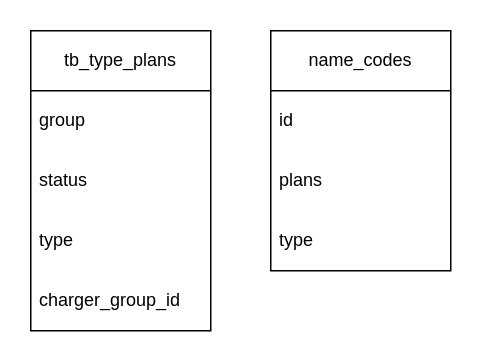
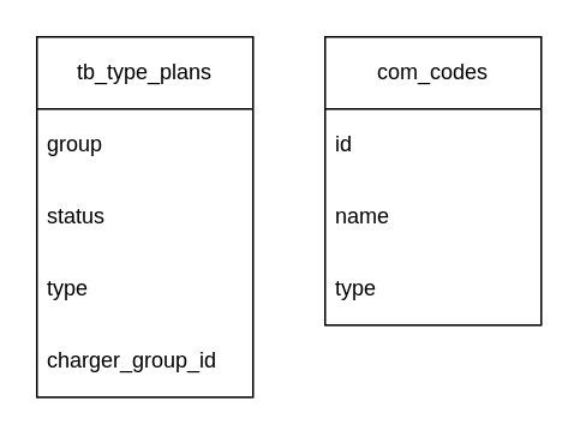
- <mxCell id="7" value="name_codes" style="swimlane;fontStyle=0;childLayout=stackLayout;horizontal=1;startSize=40;horizontalStack=0;resizeParent=1;resizeParentMax=0;resizeLast=0;collapsible=1;marginBottom=0;whiteSpace=wrap;html=1;" vertex="1" parent="1"><mxGeometry x="180" y="20" width="120" height="160" as="geometry"><mxRectangle x="200" y="440" width="140" height="40" as="alternateBounds" /></mxGeometry></mxCell>
+ <mxCell id="7" value="com_codes" style="swimlane;fontStyle=0;childLayout=stackLayout;horizontal=1;startSize=40;horizontalStack=0;resizeParent=1;resizeParentMax=0;resizeLast=0;collapsible=1;marginBottom=0;whiteSpace=wrap;html=1;" vertex="1" parent="1"><mxGeometry x="180" y="20" width="120" height="160" as="geometry"><mxRectangle x="200" y="440" width="140" height="40" as="alternateBounds" /></mxGeometry></mxCell>
- <mxCell id="9" value="plans" style="text;strokeColor=none;fillColor=none;align=left;verticalAlign=middle;spacingLeft=4;spacingRight=4;overflow=hidden;points=[[0,0.5],[1,0.5]];portConstraint=eastwest;rotatable=0;whiteSpace=wrap;html=1;" vertex="1" parent="7"><mxGeometry y="80" width="120" height="40" as="geometry" /></mxCell>
+ <mxCell id="9" value="name" style="text;strokeColor=none;fillColor=none;align=left;verticalAlign=middle;spacingLeft=4;spacingRight=4;overflow=hidden;points=[[0,0.5],[1,0.5]];portConstraint=eastwest;rotatable=0;whiteSpace=wrap;html=1;" vertex="1" parent="7"><mxGeometry y="80" width="120" height="40" as="geometry" /></mxCell>
